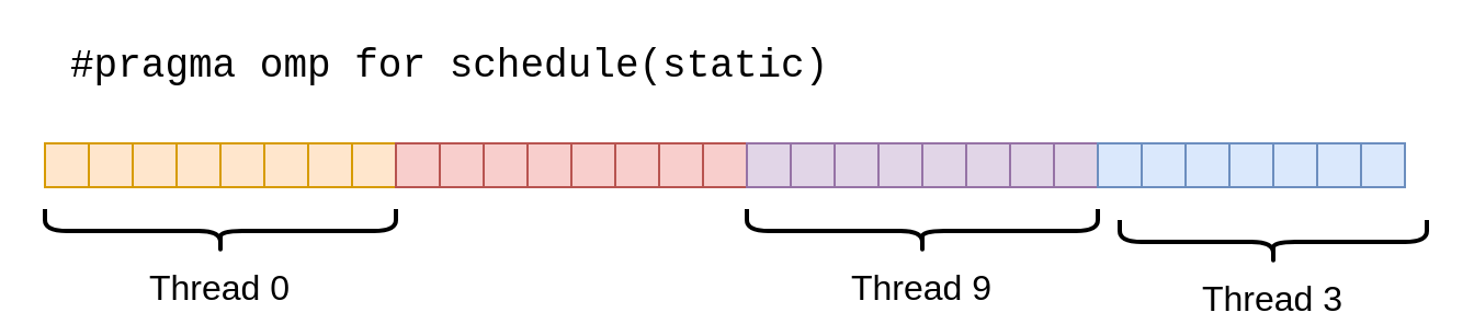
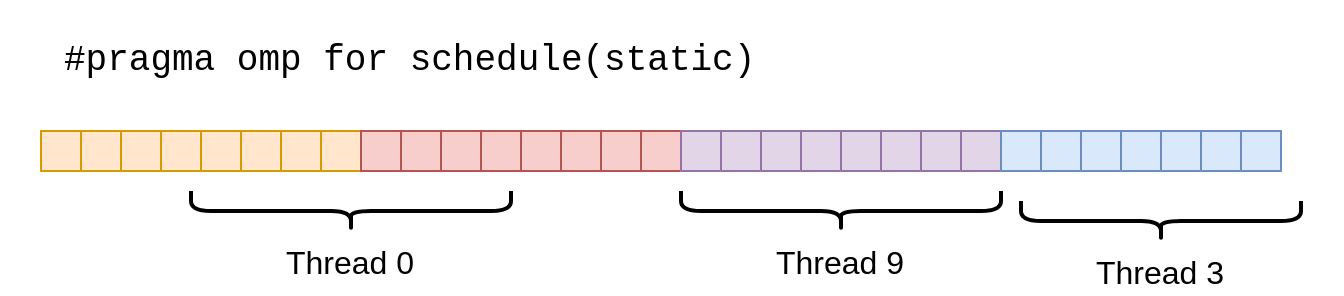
- <mxCell id="34" value="Thread 0" style="shape=curlyBracket;whiteSpace=wrap;html=1;rounded=1;fontFamily=Helvetica;fontSize=16;direction=north;strokeWidth=2;labelPosition=center;verticalLabelPosition=bottom;align=center;verticalAlign=top;" parent="1" vertex="1"><mxGeometry x="20" y="95" width="160" height="20" as="geometry" /></mxCell>
+ <mxCell id="34" value="Thread 0" style="shape=curlyBracket;whiteSpace=wrap;html=1;rounded=1;fontFamily=Helvetica;fontSize=16;direction=north;strokeWidth=2;labelPosition=center;verticalLabelPosition=bottom;align=center;verticalAlign=top;" parent="1" vertex="1"><mxGeometry x="95" y="95" width="160" height="20" as="geometry" /></mxCell>
